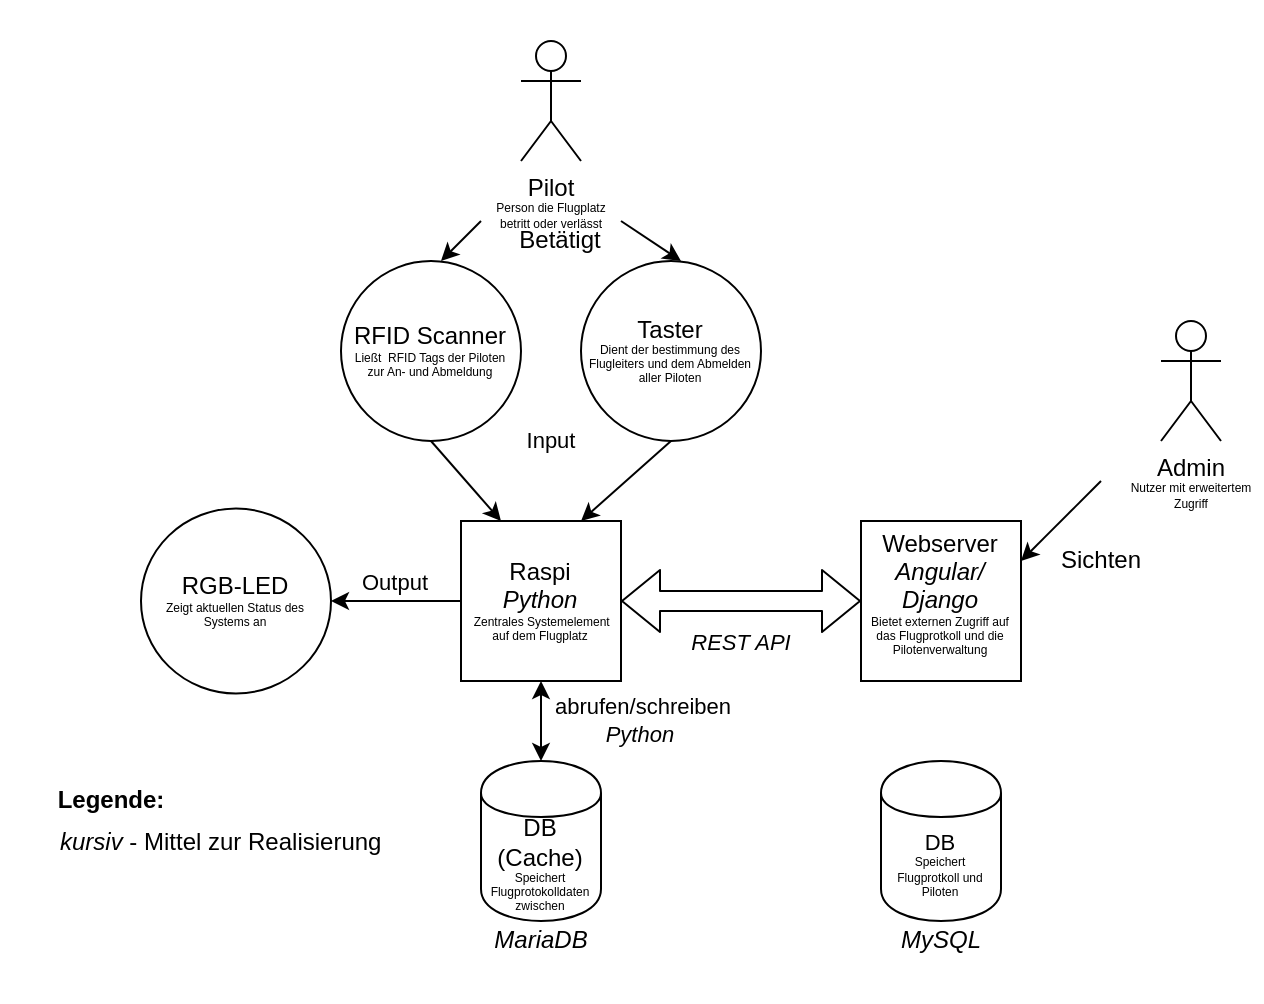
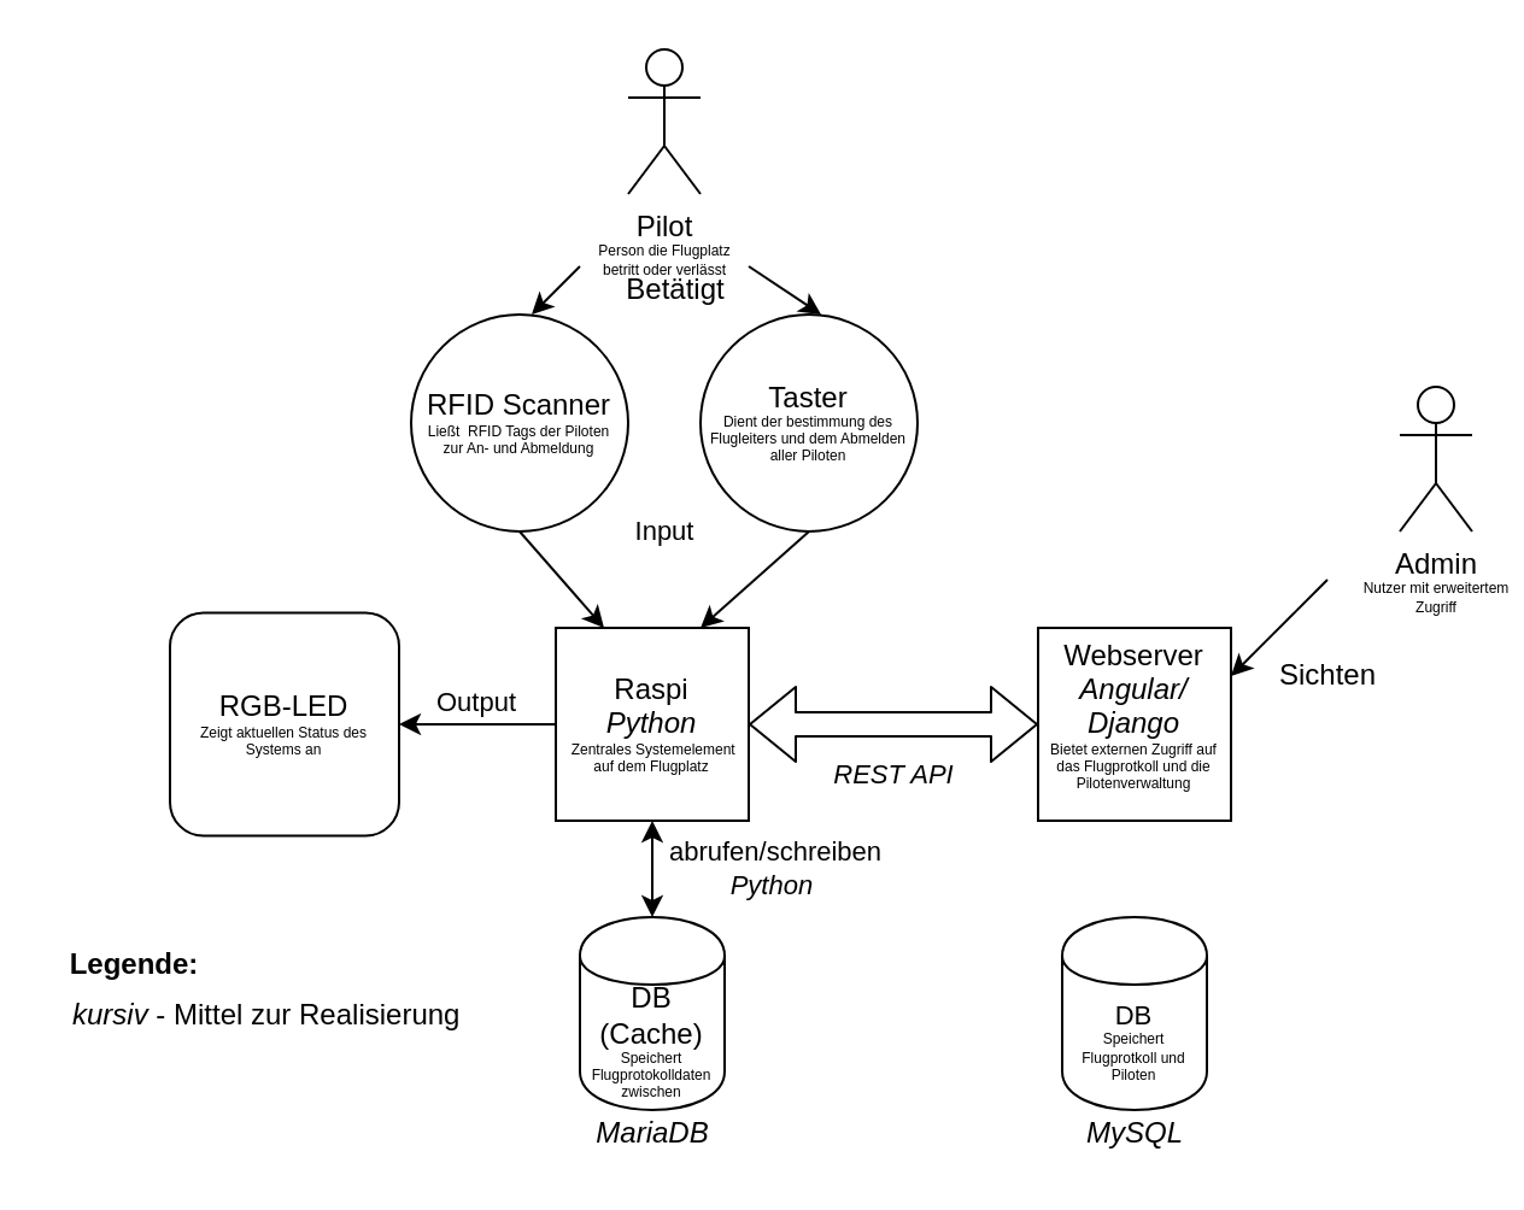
- <mxCell id="9" value="&lt;div&gt;RGB-LED&lt;/div&gt;&lt;div style=&quot;font-size: 6px&quot;&gt;&lt;font style=&quot;font-size: 6px&quot;&gt;Zeigt aktuellen Status des&lt;br&gt;Systems an&lt;/font&gt;&lt;br&gt;&lt;/div&gt;" style="ellipse;whiteSpace=wrap;html=1;" parent="1" vertex="1"><mxGeometry x="70" y="253.75" width="95" height="92.5" as="geometry" /></mxCell>
+ <mxCell id="9" value="&lt;div&gt;RGB-LED&lt;/div&gt;&lt;div style=&quot;font-size: 6px&quot;&gt;&lt;font style=&quot;font-size: 6px&quot;&gt;Zeigt aktuellen Status des&lt;br&gt;Systems an&lt;/font&gt;&lt;br&gt;&lt;/div&gt;" style="whiteSpace=wrap;html=1;rounded=1;" parent="1" vertex="1"><mxGeometry x="70" y="253.75" width="95" height="92.5" as="geometry" /></mxCell>
